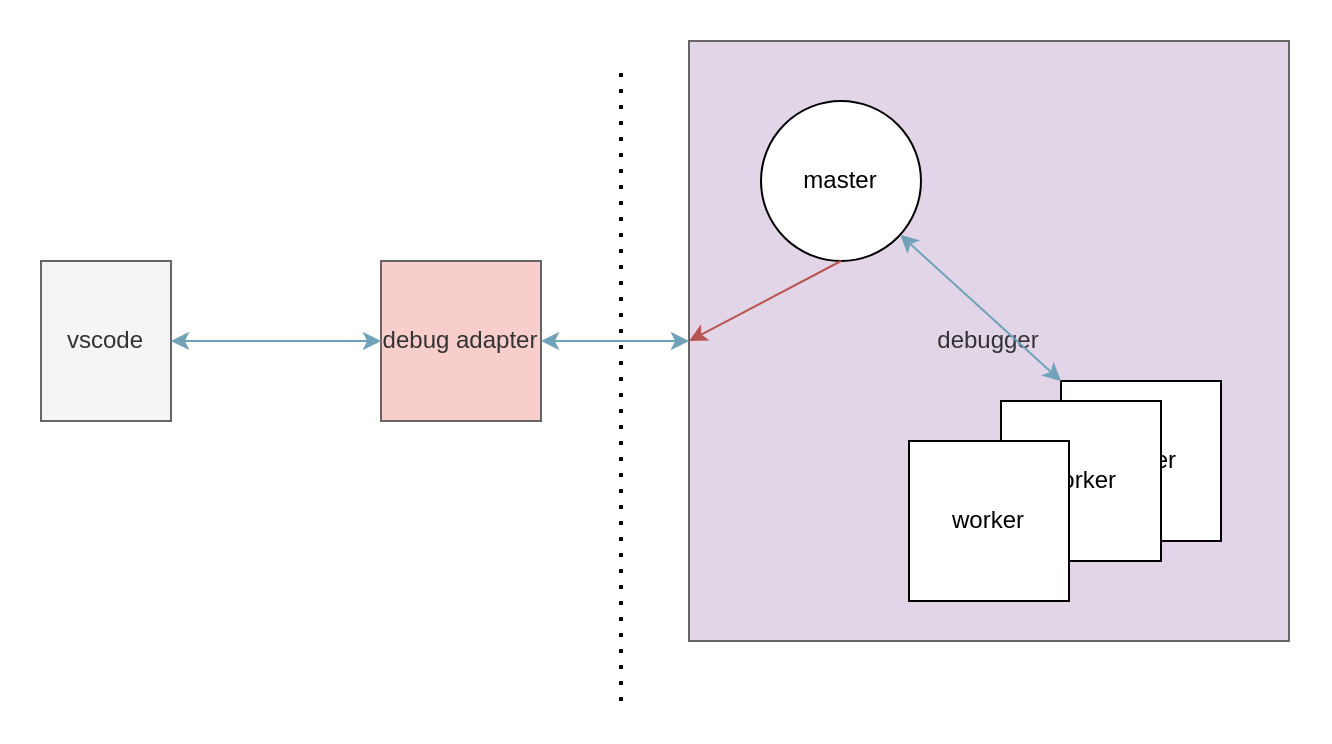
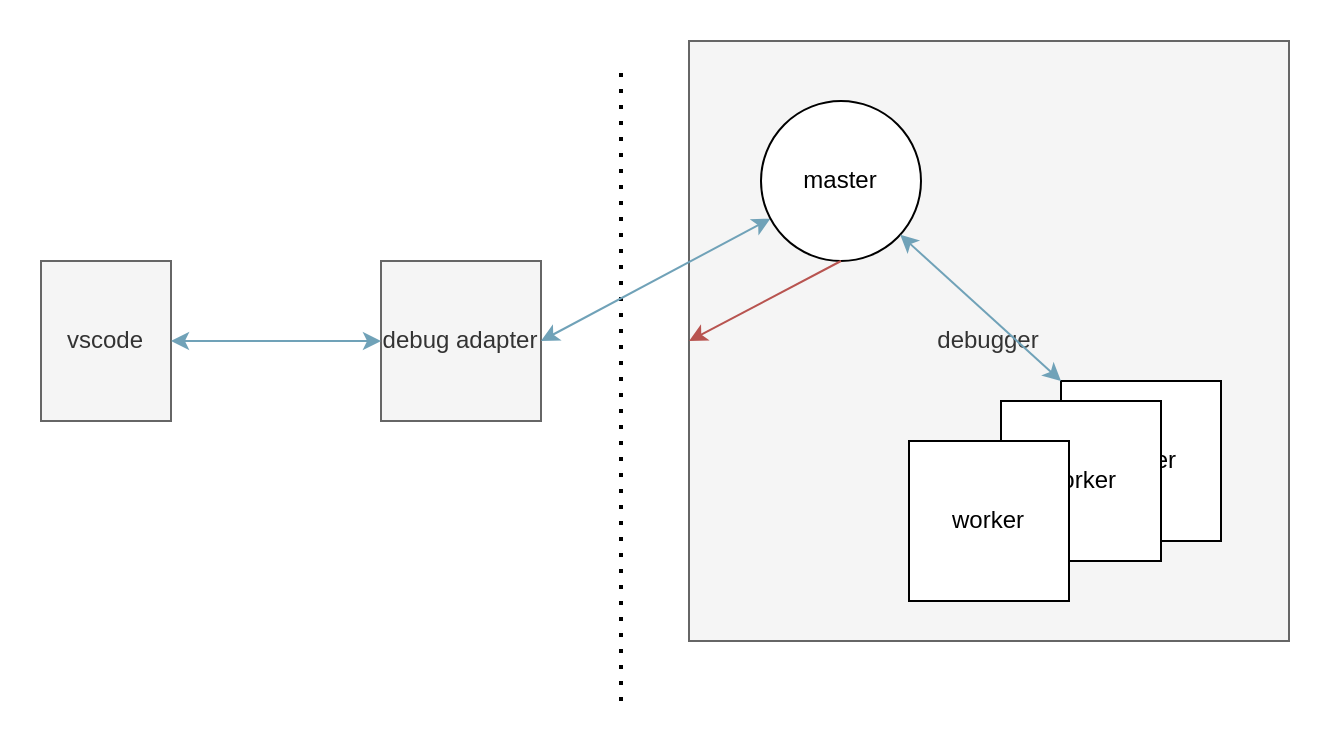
- <mxCell id="3" value="debug adapter" style="whiteSpace=wrap;html=1;aspect=fixed;fillColor=#f8cecc;fontColor=#333333;strokeColor=#666666;" parent="1" vertex="1"><mxGeometry x="190" y="130" width="80" height="80" as="geometry" /></mxCell>
+ <mxCell id="3" value="debug adapter" style="whiteSpace=wrap;html=1;aspect=fixed;fillColor=#f5f5f5;fontColor=#333333;strokeColor=#666666;" parent="1" vertex="1"><mxGeometry x="190" y="130" width="80" height="80" as="geometry" /></mxCell>
- <mxCell id="7" value="" style="endArrow=classic;startArrow=classic;html=1;exitX=1;exitY=0.5;exitDx=0;exitDy=0;entryX=0;entryY=0.5;entryDx=0;entryDy=0;fillColor=#d80073;strokeColor=#70A2B8;" parent="1" source="3" target="4" edge="1"><mxGeometry width="50" height="50" relative="1" as="geometry"><mxPoint x="320" y="230" as="sourcePoint" /><mxPoint x="370" y="180" as="targetPoint" /></mxGeometry></mxCell>
+ <mxCell id="7" value="" style="endArrow=classic;startArrow=classic;html=1;exitX=1;exitY=0.5;exitDx=0;exitDy=0;fillColor=#d80073;strokeColor=#70A2B8;" parent="1" source="3" target="8" edge="1"><mxGeometry width="50" height="50" relative="1" as="geometry"><mxPoint x="320" y="230" as="sourcePoint" /><mxPoint x="370" y="180" as="targetPoint" /></mxGeometry></mxCell>
- <mxCell id="4" value="debugger" style="whiteSpace=wrap;html=1;aspect=fixed;fillColor=#e1d5e7;fontColor=#333333;strokeColor=#666666;" parent="1" vertex="1"><mxGeometry x="344" width="300" height="300" as="geometry" y="20" /></mxCell>
+ <mxCell id="4" value="debugger" style="whiteSpace=wrap;html=1;aspect=fixed;fillColor=#f5f5f5;fontColor=#333333;strokeColor=#666666;" parent="1" vertex="1"><mxGeometry x="344" width="300" height="300" as="geometry" y="20" /></mxCell>
